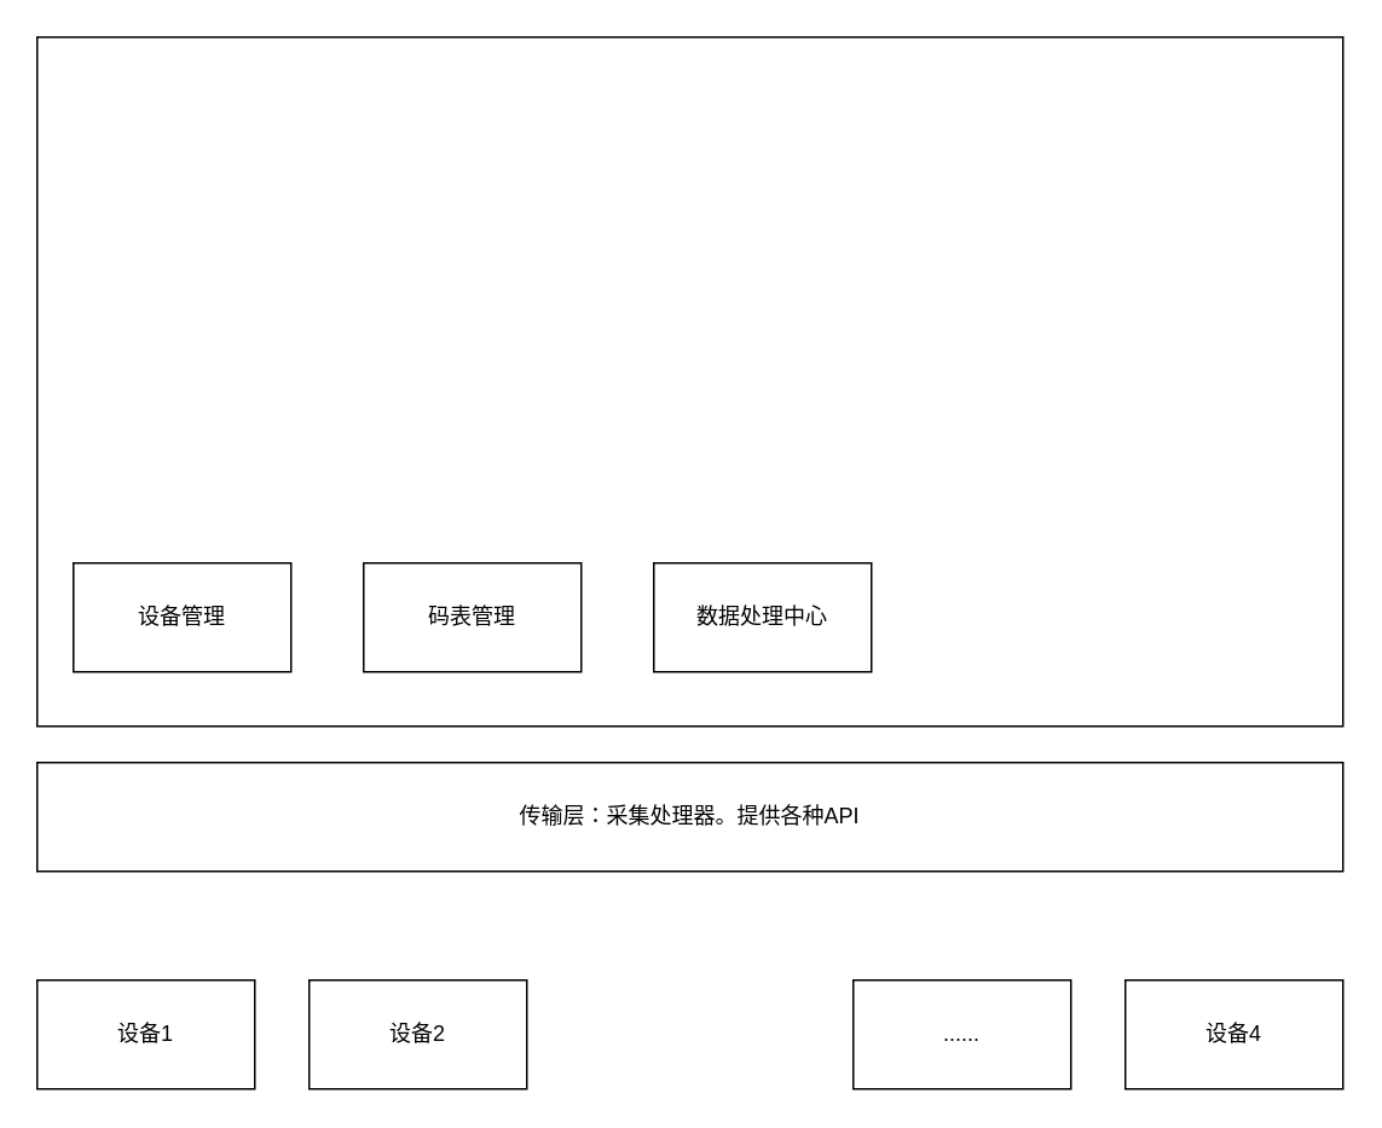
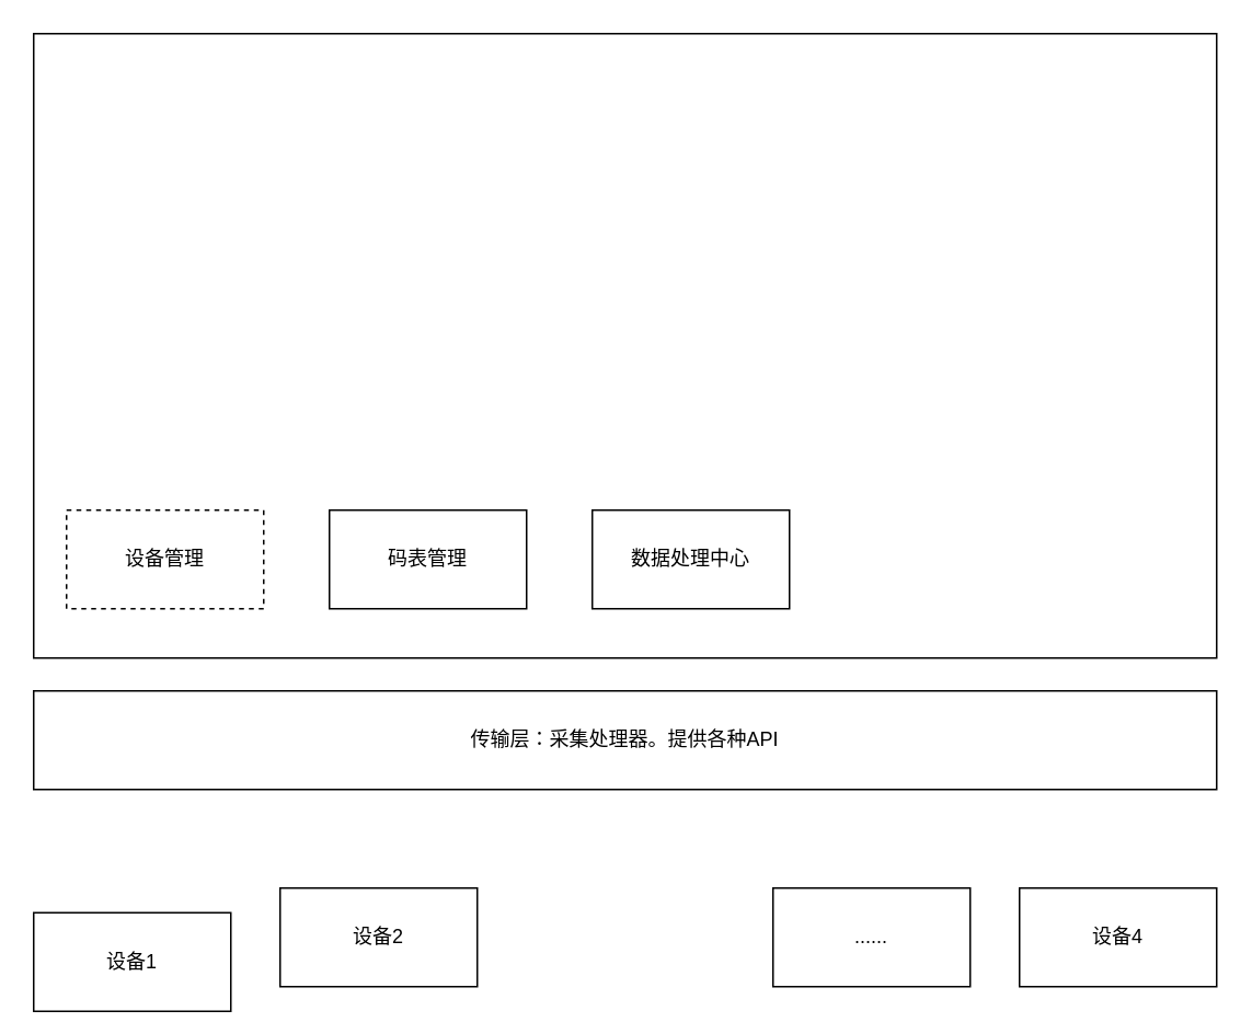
- <mxCell id="8" value="设备管理" style="rounded=0;whiteSpace=wrap;html=1;" vertex="1" parent="1"><mxGeometry x="40" y="310" width="120" height="60" as="geometry" /></mxCell>
+ <mxCell id="8" value="设备管理" style="rounded=0;whiteSpace=wrap;html=1;dashed=1;" vertex="1" parent="1"><mxGeometry x="40" y="310" width="120" height="60" as="geometry" /></mxCell>
- <mxCell id="2" value="设备1" style="rounded=0;whiteSpace=wrap;html=1;" vertex="1" parent="1"><mxGeometry x="20" y="540" width="120" height="60" as="geometry" /></mxCell>
+ <mxCell id="2" value="设备1" style="rounded=0;whiteSpace=wrap;html=1;" vertex="1" parent="1"><mxGeometry x="20" y="555" width="120" height="60" as="geometry" /></mxCell>
